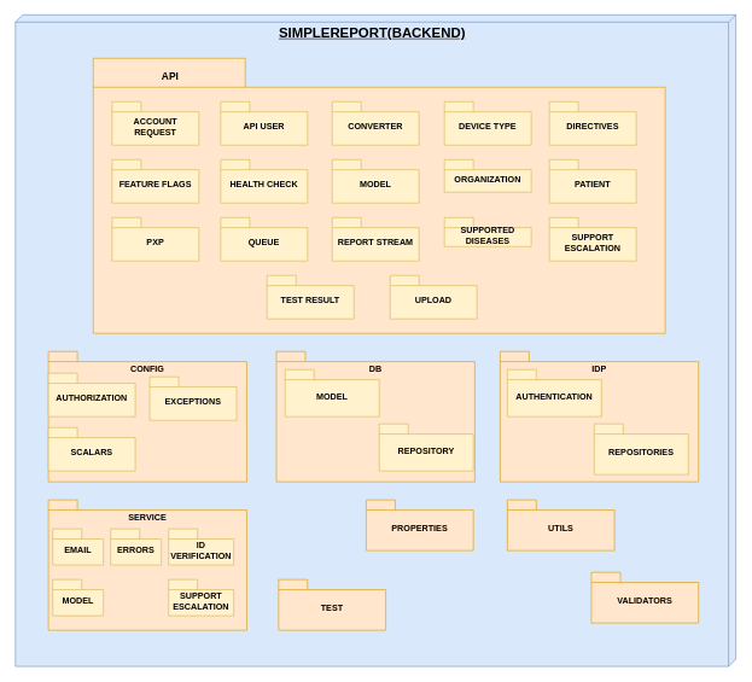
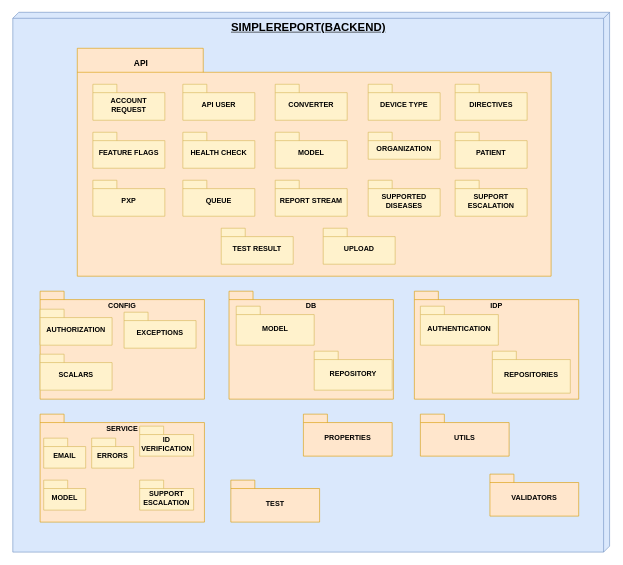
- <mxCell id="34" value="SUPPORTED DISEASES" style="shape=folder;fontStyle=1;spacingTop=10;tabWidth=40;tabHeight=14;tabPosition=left;html=1;whiteSpace=wrap;fillColor=#fff2cc;strokeColor=#d6b656;" vertex="1" parent="1"><mxGeometry x="613" y="300" width="120" height="40" as="geometry" /></mxCell>
+ <mxCell id="34" value="SUPPORTED DISEASES" style="shape=folder;fontStyle=1;spacingTop=10;tabWidth=40;tabHeight=14;tabPosition=left;html=1;whiteSpace=wrap;fillColor=#fff2cc;strokeColor=#d6b656;" vertex="1" parent="1"><mxGeometry x="613" y="300" width="120" height="60" as="geometry" /></mxCell>
- <mxCell id="11" value="ID VERIFICATION" style="shape=folder;fontStyle=1;spacingTop=10;tabWidth=40;tabHeight=14;tabPosition=left;html=1;whiteSpace=wrap;fillColor=#fff2cc;strokeColor=#d6b656;" vertex="1" parent="1"><mxGeometry x="232" y="730" width="90" height="50" as="geometry" /></mxCell>
+ <mxCell id="11" value="ID VERIFICATION" style="shape=folder;fontStyle=1;spacingTop=10;tabWidth=40;tabHeight=14;tabPosition=left;html=1;whiteSpace=wrap;fillColor=#fff2cc;strokeColor=#d6b656;" vertex="1" parent="1"><mxGeometry x="232" y="710" width="90" height="50" as="geometry" /></mxCell>
